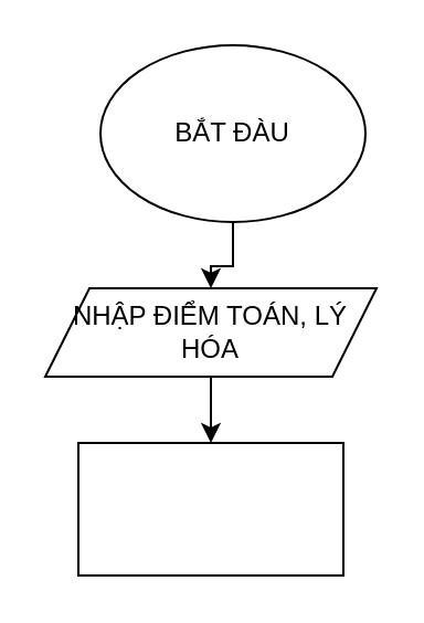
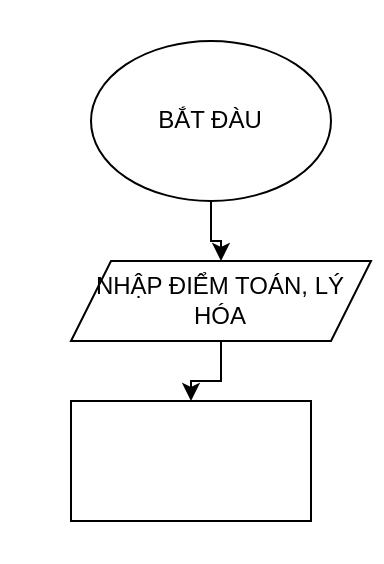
- <mxCell id="5" value="NHẬP ĐIỂM TOÁN, LÝ HÓA" style="shape=parallelogram;perimeter=parallelogramPerimeter;whiteSpace=wrap;html=1;fixedSize=1;" vertex="1" parent="1"><mxGeometry x="20" y="130" width="150" height="40" as="geometry" /></mxCell>
+ <mxCell id="5" value="NHẬP ĐIỂM TOÁN, LÝ HÓA" style="shape=parallelogram;perimeter=parallelogramPerimeter;whiteSpace=wrap;html=1;fixedSize=1;" vertex="1" parent="1"><mxGeometry x="35" y="130" width="150" height="40" as="geometry" /></mxCell>
